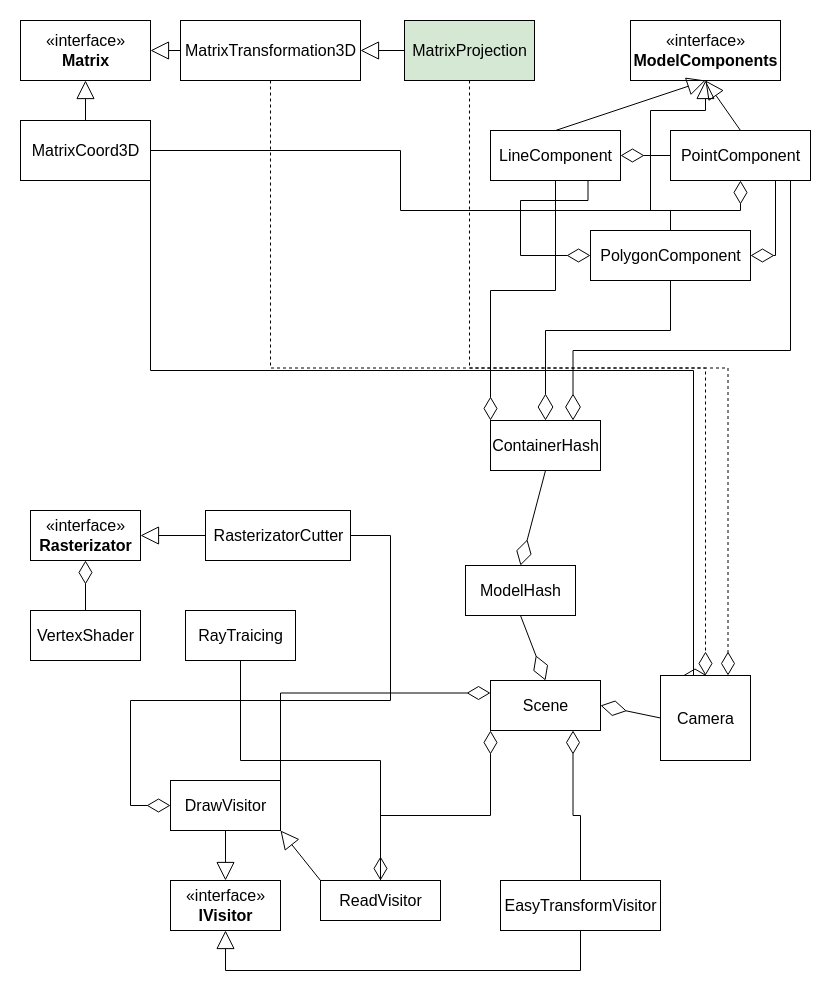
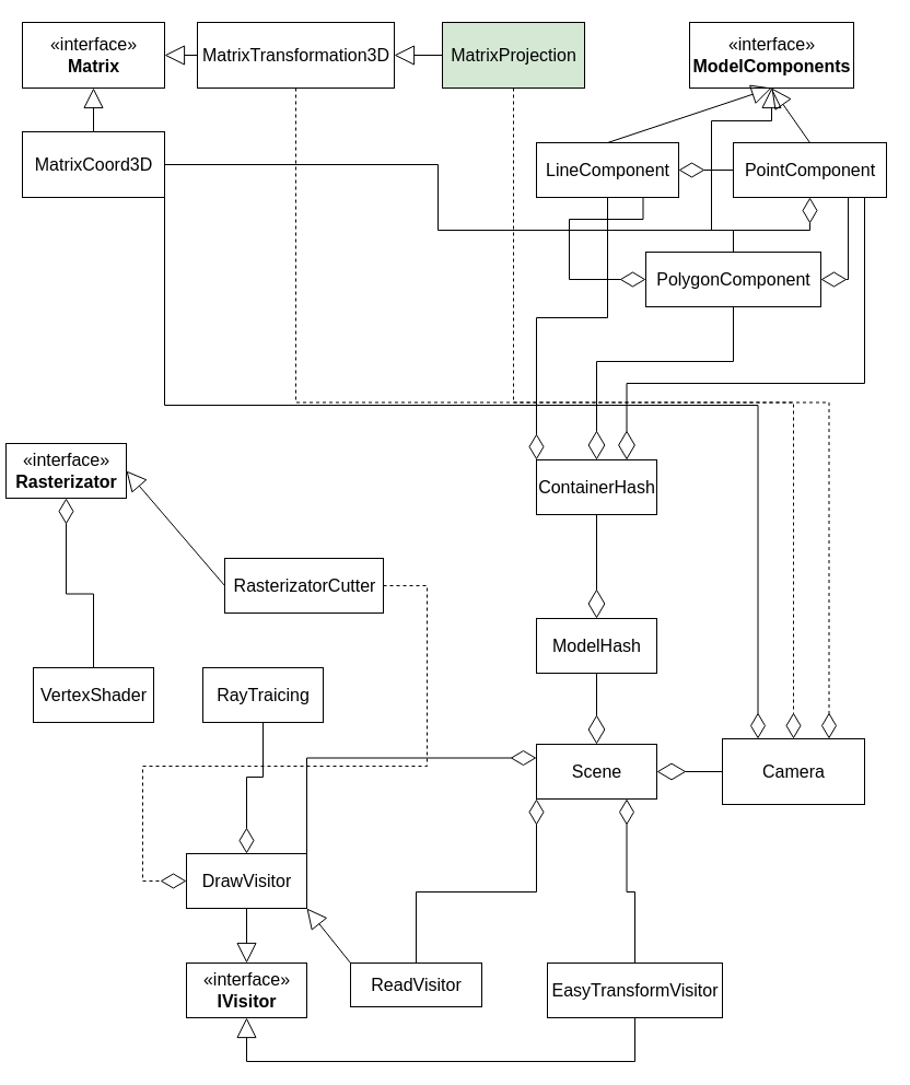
- <mxCell id="19" value="&lt;font style=&quot;font-size: 16px;&quot;&gt;«interface»&lt;br&gt;&lt;b&gt;Rasterizator&lt;/b&gt;&lt;/font&gt;" style="html=1;" vertex="1" parent="1"><mxGeometry x="30" y="510" width="110" height="50" as="geometry" /></mxCell>
+ <mxCell id="19" value="&lt;font style=&quot;font-size: 16px;&quot;&gt;«interface»&lt;br&gt;&lt;b&gt;Rasterizator&lt;/b&gt;&lt;/font&gt;" style="html=1;" vertex="1" parent="1"><mxGeometry x="5" y="405" width="110" height="50" as="geometry" /></mxCell>
- <mxCell id="22" value="&lt;font style=&quot;font-size: 16px;&quot;&gt;ModelHash&lt;/font&gt;" style="html=1;" vertex="1" parent="1"><mxGeometry x="465" y="565" width="110" height="50" as="geometry" /></mxCell>
+ <mxCell id="22" value="&lt;font style=&quot;font-size: 16px;&quot;&gt;ModelHash&lt;/font&gt;" style="html=1;" vertex="1" parent="1"><mxGeometry x="490" y="565" width="110" height="50" as="geometry" /></mxCell>
- <mxCell id="32" style="edgeStyle=orthogonalEdgeStyle;rounded=0;orthogonalLoop=1;jettySize=auto;html=1;exitX=1;exitY=0.5;exitDx=0;exitDy=0;fontSize=16;endArrow=diamondThin;endFill=0;endSize=21;entryX=0;entryY=0.5;entryDx=0;entryDy=0;" edge="1" parent="1" source="33" target="13"><mxGeometry relative="1" as="geometry"><mxPoint x="120" y="850" as="targetPoint" /><Array as="points"><mxPoint x="390" y="535" /><mxPoint x="390" y="700" /><mxPoint x="130" y="700" /><mxPoint x="130" y="805" /></Array></mxGeometry></mxCell>
+ <mxCell id="32" style="edgeStyle=orthogonalEdgeStyle;rounded=0;orthogonalLoop=1;jettySize=auto;html=1;exitX=1;exitY=0.5;exitDx=0;exitDy=0;fontSize=16;endArrow=diamondThin;endFill=0;endSize=21;entryX=0;entryY=0.5;entryDx=0;entryDy=0;dashed=1;" edge="1" parent="1" source="33" target="13"><mxGeometry relative="1" as="geometry"><mxPoint x="120" y="850" as="targetPoint" /><Array as="points"><mxPoint x="390" y="535" /><mxPoint x="390" y="700" /><mxPoint x="130" y="700" /><mxPoint x="130" y="805" /></Array></mxGeometry></mxCell>
- <mxCell id="10" value="&lt;font style=&quot;font-size: 16px;&quot;&gt;Camera&lt;/font&gt;" style="html=1;" vertex="1" parent="1"><mxGeometry x="660" y="675" width="90" height="85" as="geometry" /></mxCell>
+ <mxCell id="10" value="&lt;font style=&quot;font-size: 16px;&quot;&gt;Camera&lt;/font&gt;" style="html=1;" vertex="1" parent="1"><mxGeometry x="660" y="675" width="130" height="60" as="geometry" /></mxCell>
- <mxCell id="34" style="edgeStyle=orthogonalEdgeStyle;rounded=0;orthogonalLoop=1;jettySize=auto;html=1;exitX=0.5;exitY=1;exitDx=0;exitDy=0;fontSize=16;endArrow=diamondThin;endFill=0;endSize=21;" edge="1" parent="1" source="35" target="15"><mxGeometry relative="1" as="geometry" /></mxCell>
+ <mxCell id="34" style="edgeStyle=orthogonalEdgeStyle;rounded=0;orthogonalLoop=1;jettySize=auto;html=1;exitX=0.5;exitY=1;exitDx=0;exitDy=0;entryX=0.5;entryY=0;entryDx=0;entryDy=0;fontSize=16;endArrow=diamondThin;endFill=0;endSize=21;" edge="1" parent="1" source="35" target="13"><mxGeometry relative="1" as="geometry" /></mxCell>
